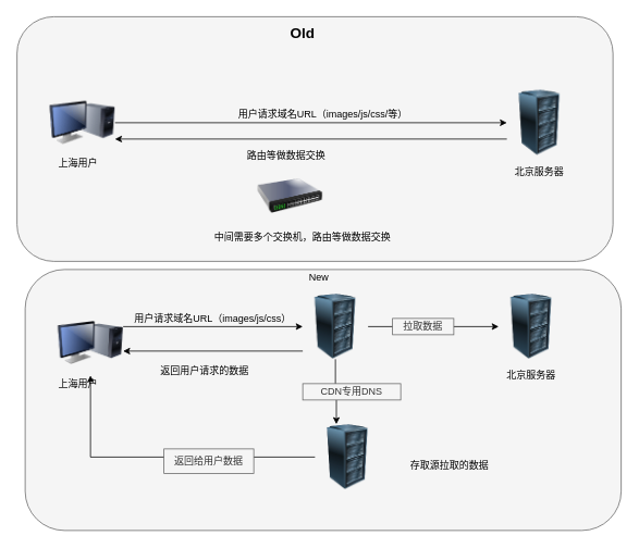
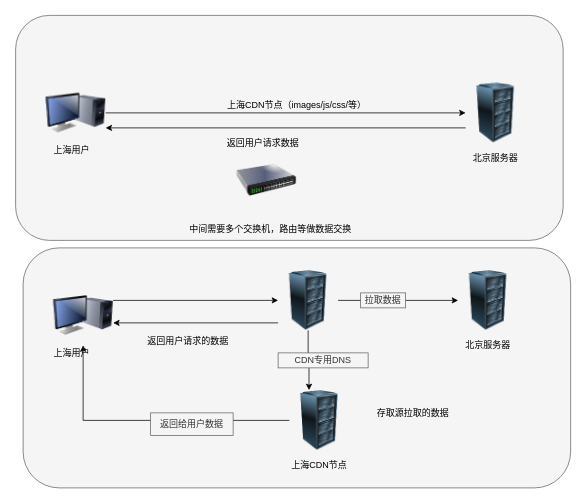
- <mxCell id="8" value="&lt;b&gt;&lt;font style=&quot;font-size: 18px&quot;&gt;Old&lt;/font&gt;&lt;/b&gt;" style="text;html=1;strokeColor=none;fillColor=none;align=center;verticalAlign=middle;whiteSpace=wrap;rounded=0;" vertex="1" parent="1"><mxGeometry x="350" y="30" width="40" height="20" as="geometry" /></mxCell>
- <mxCell id="11" value="用户请求域名URL（images/js/css/等）" style="text;html=1;strokeColor=none;fillColor=none;align=center;verticalAlign=middle;whiteSpace=wrap;rounded=0;" vertex="1" parent="1"><mxGeometry x="259.5" y="130" width="270" height="20" as="geometry" /></mxCell>
+ <mxCell id="11" value="上海CDN节点（images/js/css/等）" style="text;html=1;strokeColor=none;fillColor=none;align=center;verticalAlign=middle;whiteSpace=wrap;rounded=0;" vertex="1" parent="1"><mxGeometry x="259.5" y="130" width="270" height="20" as="geometry" /></mxCell>
- <mxCell id="12" value="路由等做数据交换" style="text;html=1;strokeColor=none;fillColor=none;align=center;verticalAlign=middle;whiteSpace=wrap;rounded=0;" vertex="1" parent="1"><mxGeometry x="270" y="180" width="160" height="20" as="geometry" /></mxCell>
+ <mxCell id="12" value="返回用户请求数据" style="text;html=1;strokeColor=none;fillColor=none;align=center;verticalAlign=middle;whiteSpace=wrap;rounded=0;" vertex="1" parent="1"><mxGeometry x="270" y="180" width="160" height="20" as="geometry" /></mxCell>
- <mxCell id="13" value="中间需要多个交换机，路由等做数据交换" style="text;html=1;strokeColor=none;fillColor=none;align=center;verticalAlign=middle;whiteSpace=wrap;rounded=0;" vertex="1" parent="1"><mxGeometry x="240" y="280" width="260" height="20" as="geometry" /></mxCell>
+ <mxCell id="13" value="中间需要多个交换机，路由等做数据交换" style="text;html=1;strokeColor=none;fillColor=none;align=center;verticalAlign=middle;whiteSpace=wrap;rounded=0;" vertex="1" parent="1"><mxGeometry x="230" y="295" width="260" height="20" as="geometry" /></mxCell>
- <mxCell id="15" value="New" style="text;html=1;strokeColor=none;fillColor=none;align=center;verticalAlign=middle;whiteSpace=wrap;rounded=0;" vertex="1" parent="1"><mxGeometry x="370" y="330" width="40" height="20" as="geometry" /></mxCell>
- <mxCell id="31" value="用户请求域名URL（images/js/css）" style="text;html=1;strokeColor=none;fillColor=none;align=center;verticalAlign=middle;whiteSpace=wrap;rounded=0;" vertex="1" parent="1"><mxGeometry x="150" y="380" width="220" height="20" as="geometry" /></mxCell>
- <mxCell id="27" value="拉取数据" style="text;html=1;strokeColor=#666666;fillColor=#f5f5f5;align=center;verticalAlign=middle;whiteSpace=wrap;rounded=0;fontColor=#333333;" vertex="1" parent="1"><mxGeometry x="480" y="390" width="75" height="20" as="geometry" /></mxCell>
+ <mxCell id="27" value="拉取数据" style="text;html=1;strokeColor=#666666;fillColor=#f5f5f5;align=center;verticalAlign=middle;whiteSpace=wrap;rounded=0;fontColor=#333333;" vertex="1" parent="1"><mxGeometry x="480" y="390" width="60" height="20" as="geometry" /></mxCell>
- <mxCell id="28" value="存取源拉取的数据" style="text;html=1;strokeColor=none;fillColor=none;align=center;verticalAlign=middle;whiteSpace=wrap;rounded=0;" vertex="1" parent="1"><mxGeometry x="490" y="560" width="120" height="20" as="geometry" /></mxCell>
+ <mxCell id="28" value="存取源拉取的数据" style="text;html=1;strokeColor=none;fillColor=none;align=center;verticalAlign=middle;whiteSpace=wrap;rounded=0;" vertex="1" parent="1"><mxGeometry x="490" y="540" width="120" height="20" as="geometry" /></mxCell>
+ <mxCell id="25" value="上海CDN节点" style="text;html=1;strokeColor=none;fillColor=none;align=center;verticalAlign=middle;whiteSpace=wrap;rounded=0;" vertex="1" parent="1"><mxGeometry x="380" y="610" width="90" height="20" as="geometry" /></mxCell>
